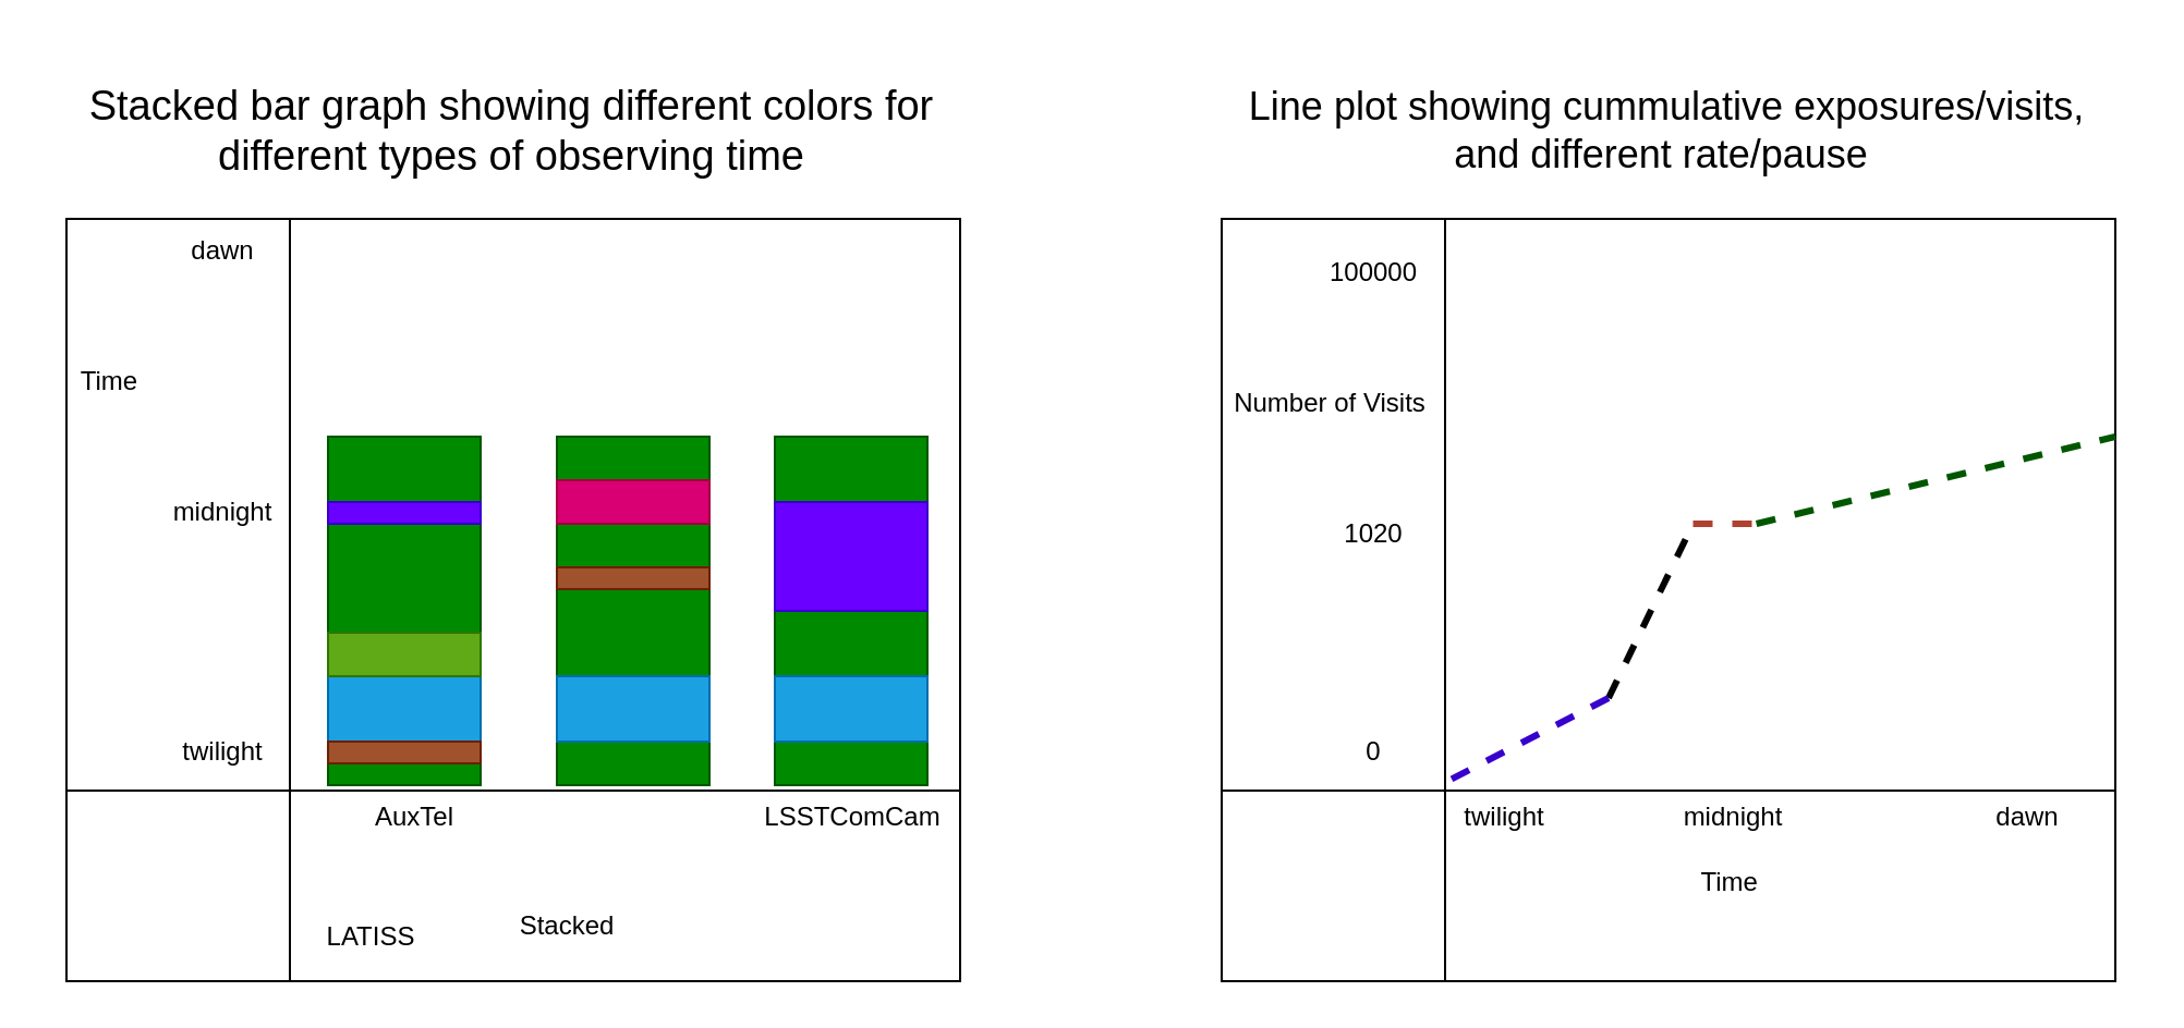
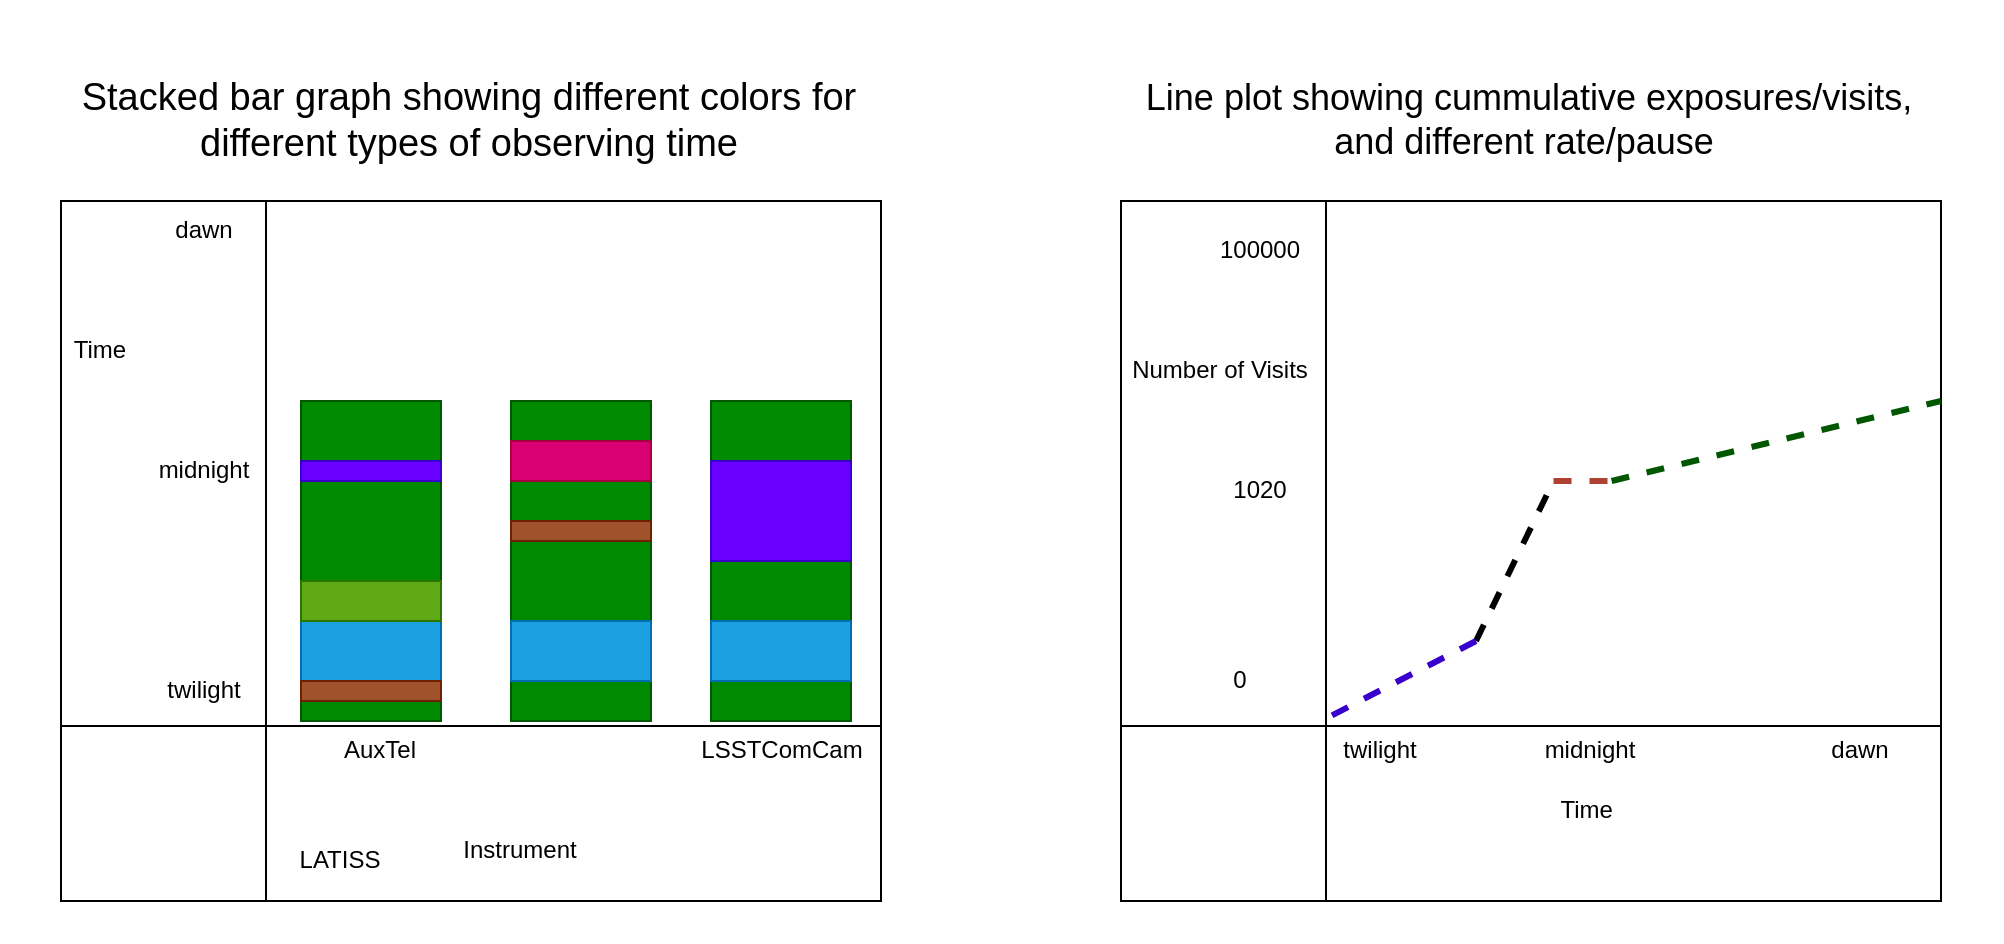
- <mxCell id="21" value="0" style="text;html=1;strokeColor=none;fillColor=none;align=center;verticalAlign=middle;whiteSpace=wrap;rounded=0;" vertex="1" parent="7"><mxGeometry x="40" y="230" width="60" height="30" as="geometry" /></mxCell>
+ <mxCell id="21" value="0" style="text;html=1;strokeColor=none;fillColor=none;align=center;verticalAlign=middle;whiteSpace=wrap;rounded=0;" vertex="1" parent="7"><mxGeometry x="30" y="225" width="60" height="30" as="geometry" /></mxCell>
- <mxCell id="40" value="Stacked" style="text;html=1;strokeColor=none;fillColor=none;align=center;verticalAlign=middle;whiteSpace=wrap;rounded=0;" vertex="1" parent="1"><mxGeometry x="230" y="410" width="60" height="30" as="geometry" /></mxCell>
+ <mxCell id="40" value="Instrument" style="text;html=1;strokeColor=none;fillColor=none;align=center;verticalAlign=middle;whiteSpace=wrap;rounded=0;" vertex="1" parent="1"><mxGeometry x="230" y="410" width="60" height="30" as="geometry" /></mxCell>
